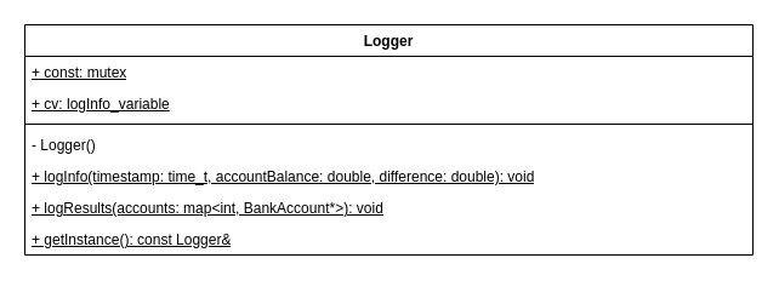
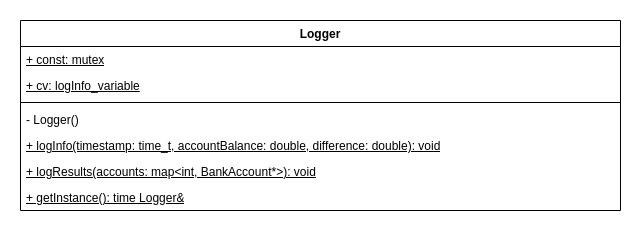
- <mxCell id="9" value="+ getInstance(): const Logger&amp;amp;" style="text;strokeColor=none;fillColor=none;align=left;verticalAlign=top;spacingLeft=4;spacingRight=4;overflow=hidden;rotatable=0;points=[[0,0.5],[1,0.5]];portConstraint=eastwest;whiteSpace=wrap;html=1;fontStyle=4" vertex="1" parent="2"><mxGeometry y="164" width="600" height="26" as="geometry" /></mxCell>
+ <mxCell id="9" value="+ getInstance(): time Logger&amp;amp;" style="text;strokeColor=none;fillColor=none;align=left;verticalAlign=top;spacingLeft=4;spacingRight=4;overflow=hidden;rotatable=0;points=[[0,0.5],[1,0.5]];portConstraint=eastwest;whiteSpace=wrap;html=1;fontStyle=4" vertex="1" parent="2"><mxGeometry y="164" width="600" height="26" as="geometry" /></mxCell>
